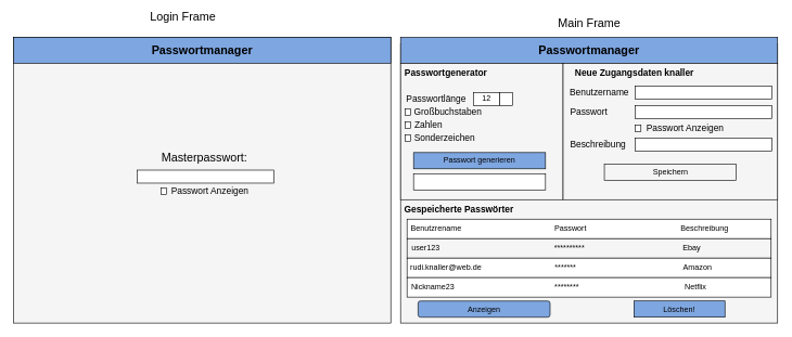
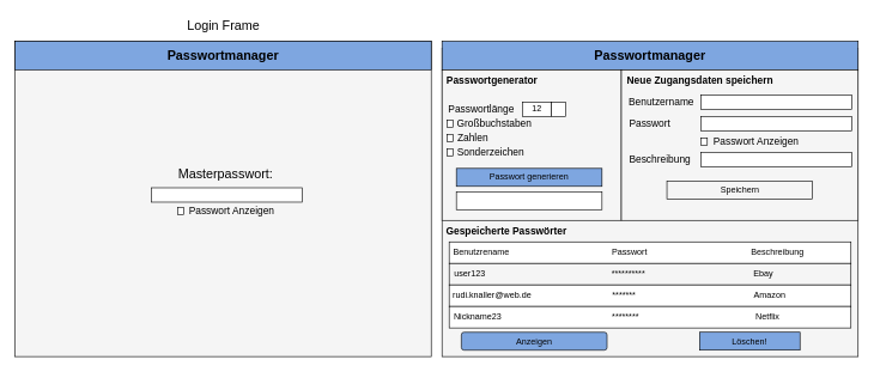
- <mxCell id="64" value="&lt;font style=&quot;font-size: 18px;&quot;&gt;Login Frame&lt;/font&gt;" style="text;html=1;align=center;verticalAlign=middle;whiteSpace=wrap;rounded=0;" vertex="1" parent="1"><mxGeometry x="211.75" y="10" width="136.5" height="30" as="geometry" /></mxCell>
+ <mxCell id="64" value="&lt;font style=&quot;font-size: 18px;&quot;&gt;Login Frame&lt;/font&gt;" style="text;html=1;align=center;verticalAlign=middle;whiteSpace=wrap;rounded=0;" vertex="1" parent="1"><mxGeometry x="241.75" y="20" width="136.5" height="30" as="geometry" /></mxCell>
- <mxCell id="63" value="&lt;font style=&quot;font-size: 18px;&quot;&gt;Main Frame&lt;/font&gt;" style="text;html=1;align=center;verticalAlign=middle;whiteSpace=wrap;rounded=0;" vertex="1" parent="1"><mxGeometry x="839.5" y="20" width="131" height="30" as="geometry" /></mxCell>
- <mxCell id="21" value="&lt;font style=&quot;font-size: 14px;&quot;&gt;&lt;b&gt;Neue Zugangsdaten knaller&lt;/b&gt;&lt;/font&gt;" style="text;html=1;align=center;verticalAlign=middle;whiteSpace=wrap;rounded=0;" parent="1" vertex="1"><mxGeometry x="865" y="97" width="220" height="30" as="geometry" /></mxCell>
+ <mxCell id="21" value="&lt;font style=&quot;font-size: 14px;&quot;&gt;&lt;b&gt;Neue Zugangsdaten speichern&lt;/b&gt;&lt;/font&gt;" style="text;html=1;align=center;verticalAlign=middle;whiteSpace=wrap;rounded=0;" parent="1" vertex="1"><mxGeometry x="865" y="97" width="220" height="30" as="geometry" /></mxCell>
